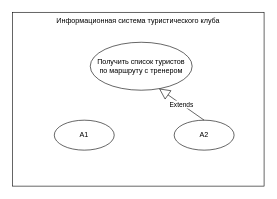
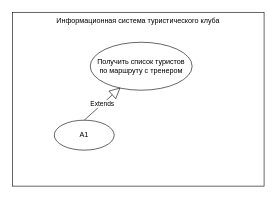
+ <mxCell id="7" value="Extends" style="endArrow=block;endSize=16;endFill=0;html=1;rounded=0;entryX=0.296;entryY=0.946;entryDx=0;entryDy=0;entryPerimeter=0;exitX=0.5;exitY=0;exitDx=0;exitDy=0;" parent="1" source="5" target="4" edge="1"><mxGeometry width="160" relative="1" as="geometry"><mxPoint x="30" y="210" as="sourcePoint" /><mxPoint x="190" y="210" as="targetPoint" /></mxGeometry></mxCell>
- <mxCell id="8" value="Extends" style="endArrow=block;endSize=16;endFill=0;html=1;rounded=0;entryX=0.676;entryY=0.967;entryDx=0;entryDy=0;entryPerimeter=0;exitX=0.5;exitY=0;exitDx=0;exitDy=0;" parent="1" source="6" target="4" edge="1"><mxGeometry width="160" relative="1" as="geometry"><mxPoint x="30" y="210" as="sourcePoint" /><mxPoint x="190" y="210" as="targetPoint" /></mxGeometry></mxCell>
- <mxCell id="6" value="А2" style="ellipse;whiteSpace=wrap;html=1;" parent="1" vertex="1"><mxGeometry x="290" y="200" width="100" height="50" as="geometry" /></mxCell>
